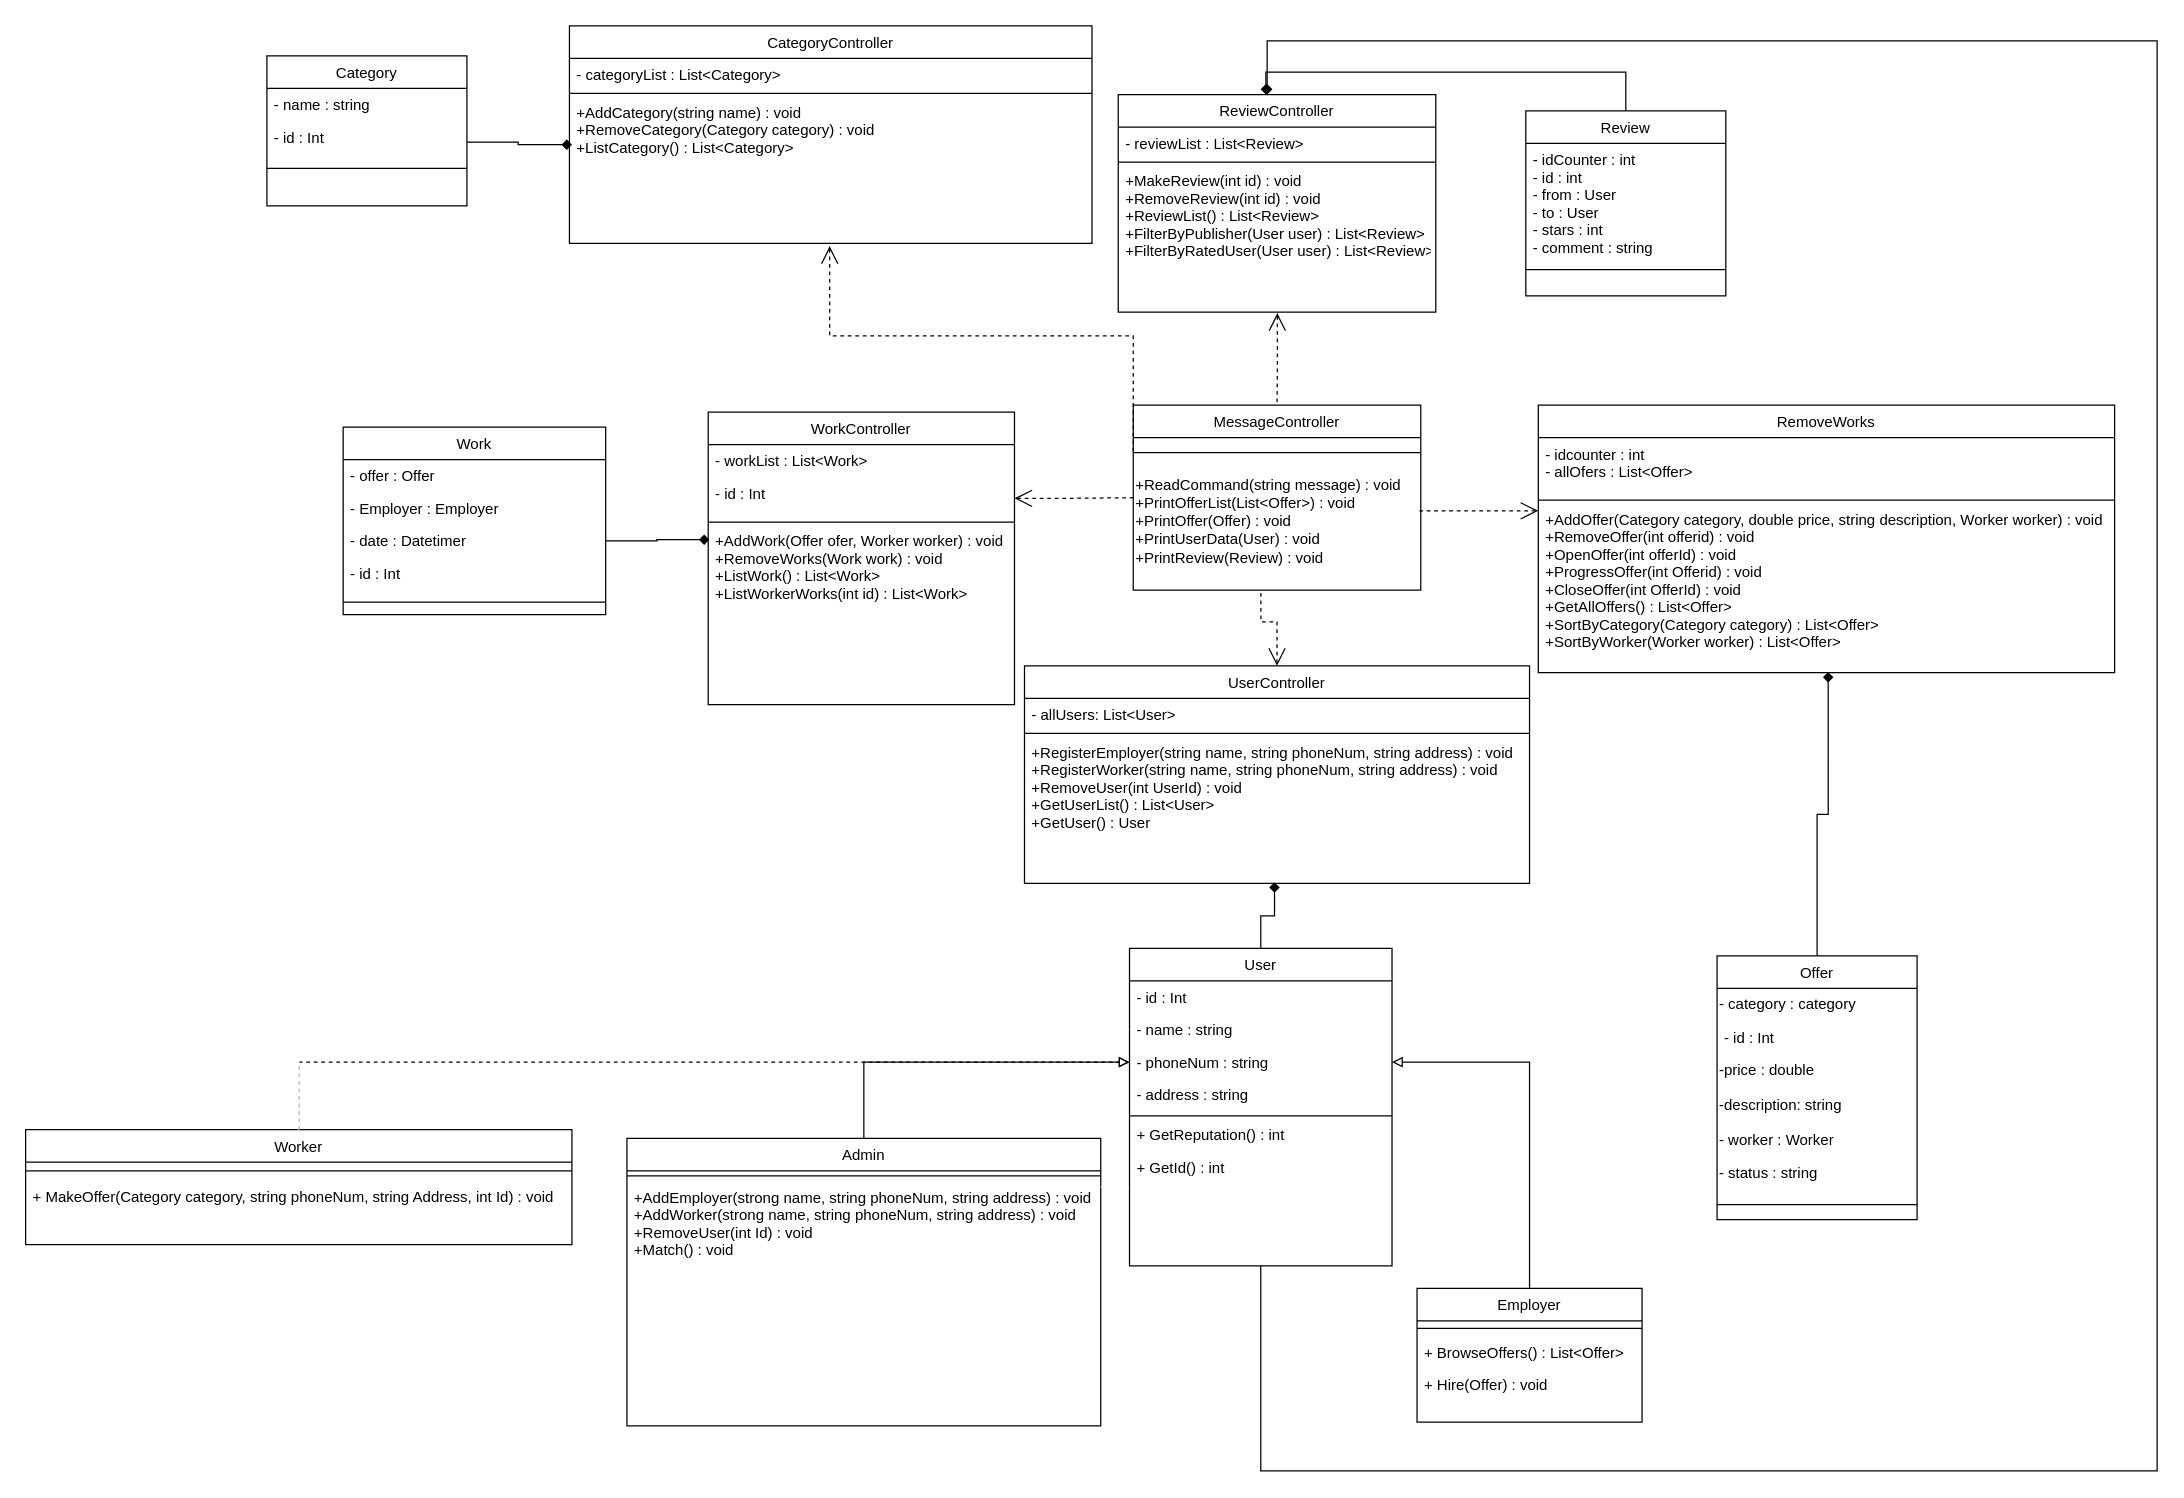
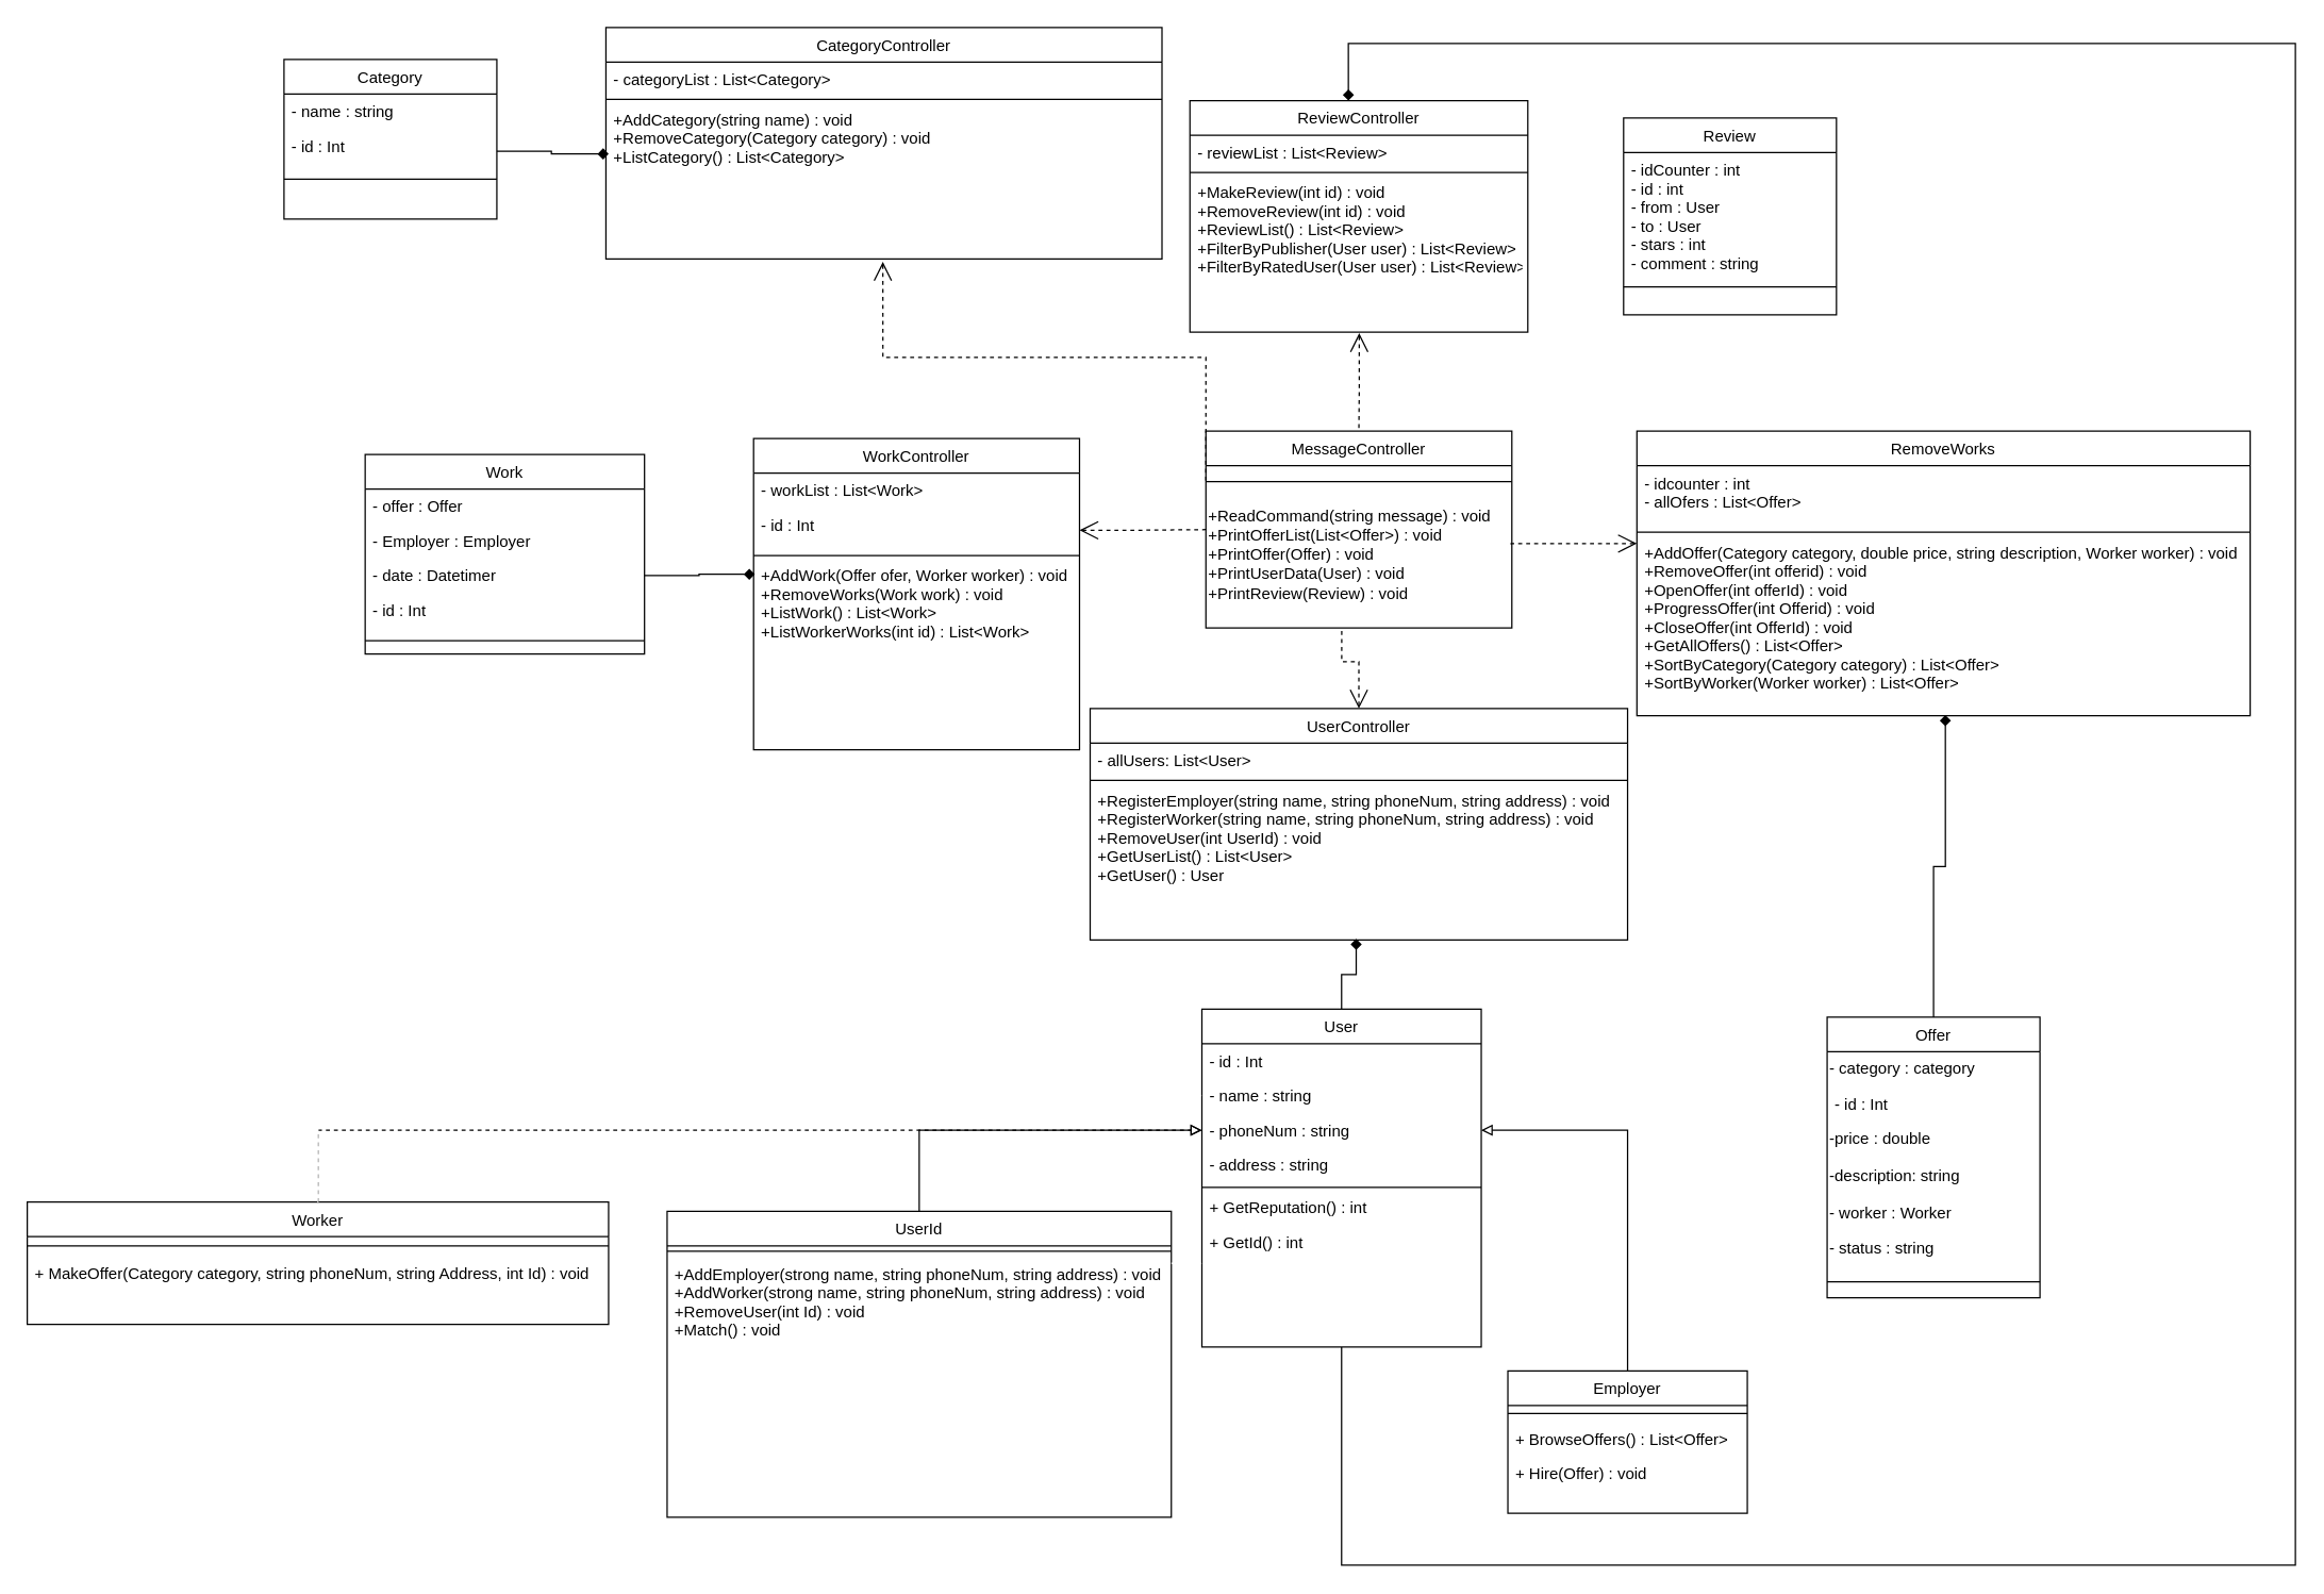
- <mxCell id="30" style="edgeStyle=orthogonalEdgeStyle;rounded=0;orthogonalLoop=1;jettySize=auto;html=1;entryX=0.465;entryY=0;entryDx=0;entryDy=0;entryPerimeter=0;endArrow=diamond;endFill=1;exitX=0.5;exitY=0;exitDx=0;exitDy=0;" edge="1" parent="1" source="31" target="52"><mxGeometry relative="1" as="geometry"><Array as="points"><mxPoint x="1300" y="57" /><mxPoint x="1012" y="57" /></Array></mxGeometry></mxCell>
- <mxCell id="38" value="Admin" style="swimlane;fontStyle=0;align=center;verticalAlign=top;childLayout=stackLayout;horizontal=1;startSize=26;horizontalStack=0;resizeParent=1;resizeLast=0;collapsible=1;marginBottom=0;rounded=0;shadow=0;strokeWidth=1;" parent="1" vertex="1"><mxGeometry x="501" y="910" width="379" height="230" as="geometry"><mxRectangle x="230" y="140" width="160" height="26" as="alternateBounds" /></mxGeometry></mxCell>
+ <mxCell id="38" value="UserId" style="swimlane;fontStyle=0;align=center;verticalAlign=top;childLayout=stackLayout;horizontal=1;startSize=26;horizontalStack=0;resizeParent=1;resizeLast=0;collapsible=1;marginBottom=0;rounded=0;shadow=0;strokeWidth=1;" parent="1" vertex="1"><mxGeometry x="501" y="910" width="379" height="230" as="geometry"><mxRectangle x="230" y="140" width="160" height="26" as="alternateBounds" /></mxGeometry></mxCell>
